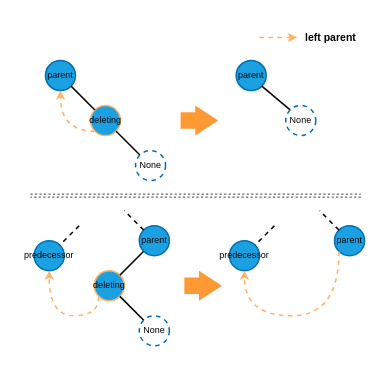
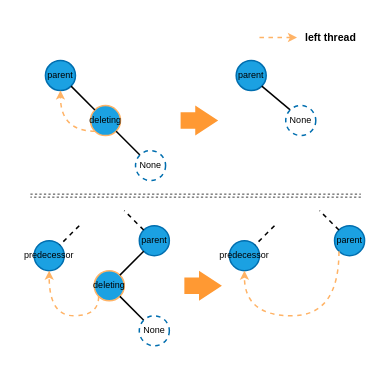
- <mxCell id="30" value="&lt;font color=&quot;#000000&quot; style=&quot;font-size: 14px&quot;&gt;&lt;b&gt;left parent&lt;/b&gt;&lt;/font&gt;" style="text;html=1;strokeColor=none;fillColor=none;align=center;verticalAlign=middle;whiteSpace=wrap;rounded=0;" vertex="1" parent="1"><mxGeometry x="395" y="40" width="90" height="20" as="geometry" /></mxCell>
+ <mxCell id="30" value="&lt;font color=&quot;#000000&quot; style=&quot;font-size: 14px&quot;&gt;&lt;b&gt;left thread&lt;/b&gt;&lt;/font&gt;" style="text;html=1;strokeColor=none;fillColor=none;align=center;verticalAlign=middle;whiteSpace=wrap;rounded=0;" vertex="1" parent="1"><mxGeometry x="395" y="40" width="90" height="20" as="geometry" /></mxCell>
